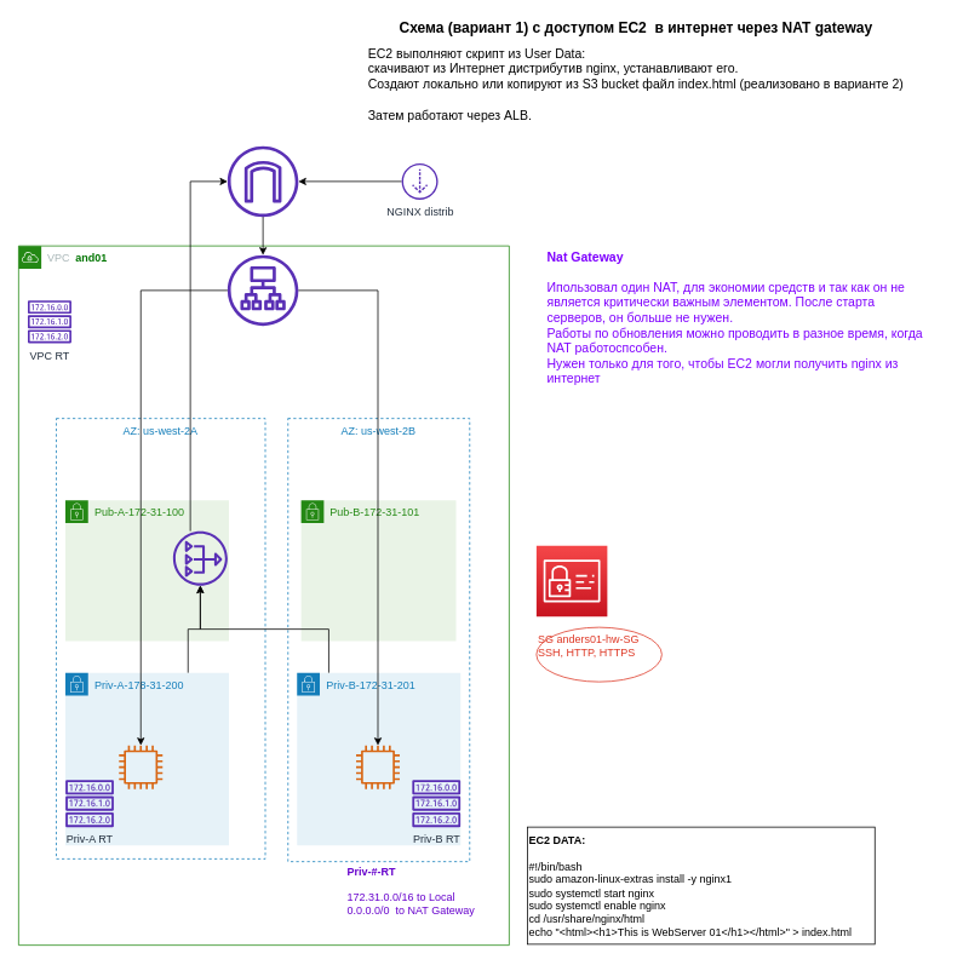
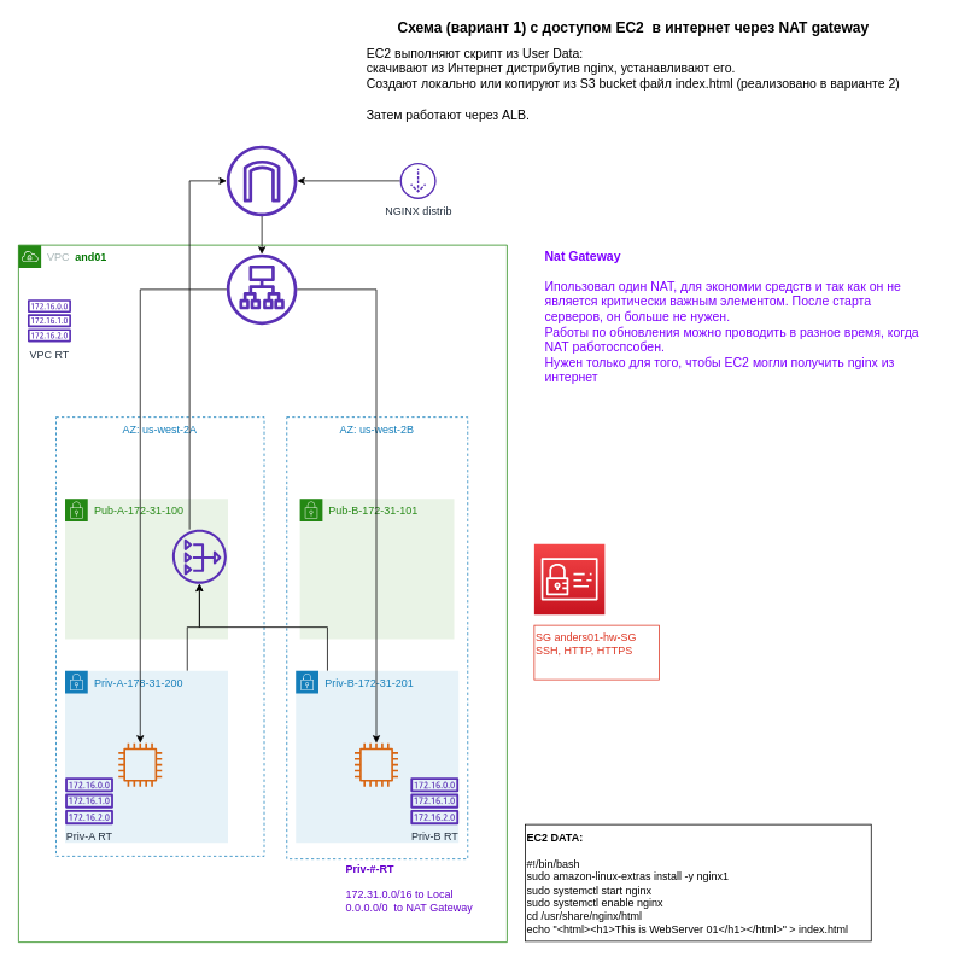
- <mxCell id="26" value="SG anders01-hw-SG&#10;SSH, HTTP, HTTPS" style="ellipse;fillColor=none;strokeColor=#DD3522;verticalAlign=top;fontStyle=0;fontColor=#DD3522;align=left;" parent="1" vertex="1"><mxGeometry x="590" y="690" width="138" height="60" as="geometry" /></mxCell>
+ <mxCell id="26" value="SG anders01-hw-SG&#10;SSH, HTTP, HTTPS" style="fillColor=none;strokeColor=#DD3522;verticalAlign=top;fontStyle=0;fontColor=#DD3522;align=left;" parent="1" vertex="1"><mxGeometry x="590" y="690" width="138" height="60" as="geometry" /></mxCell>
